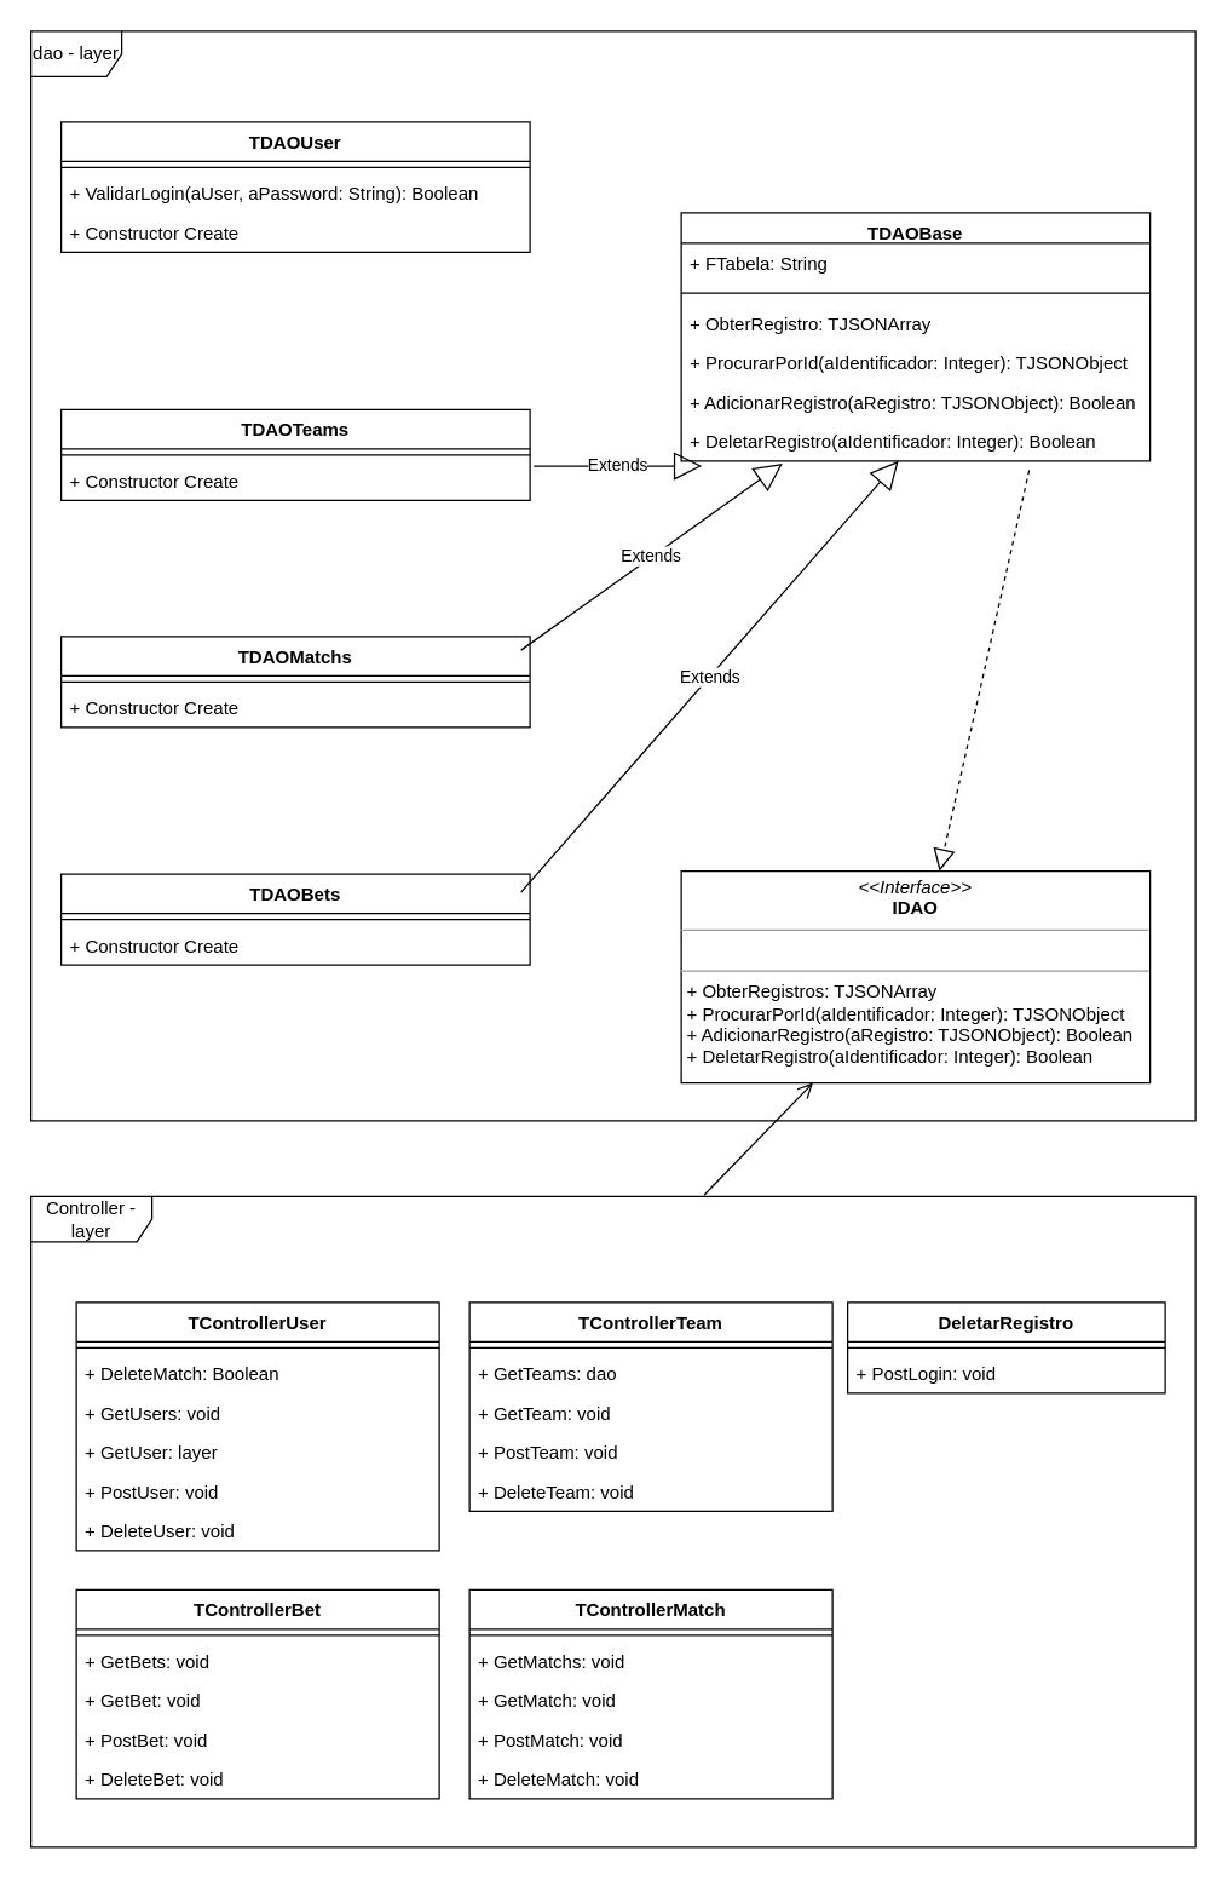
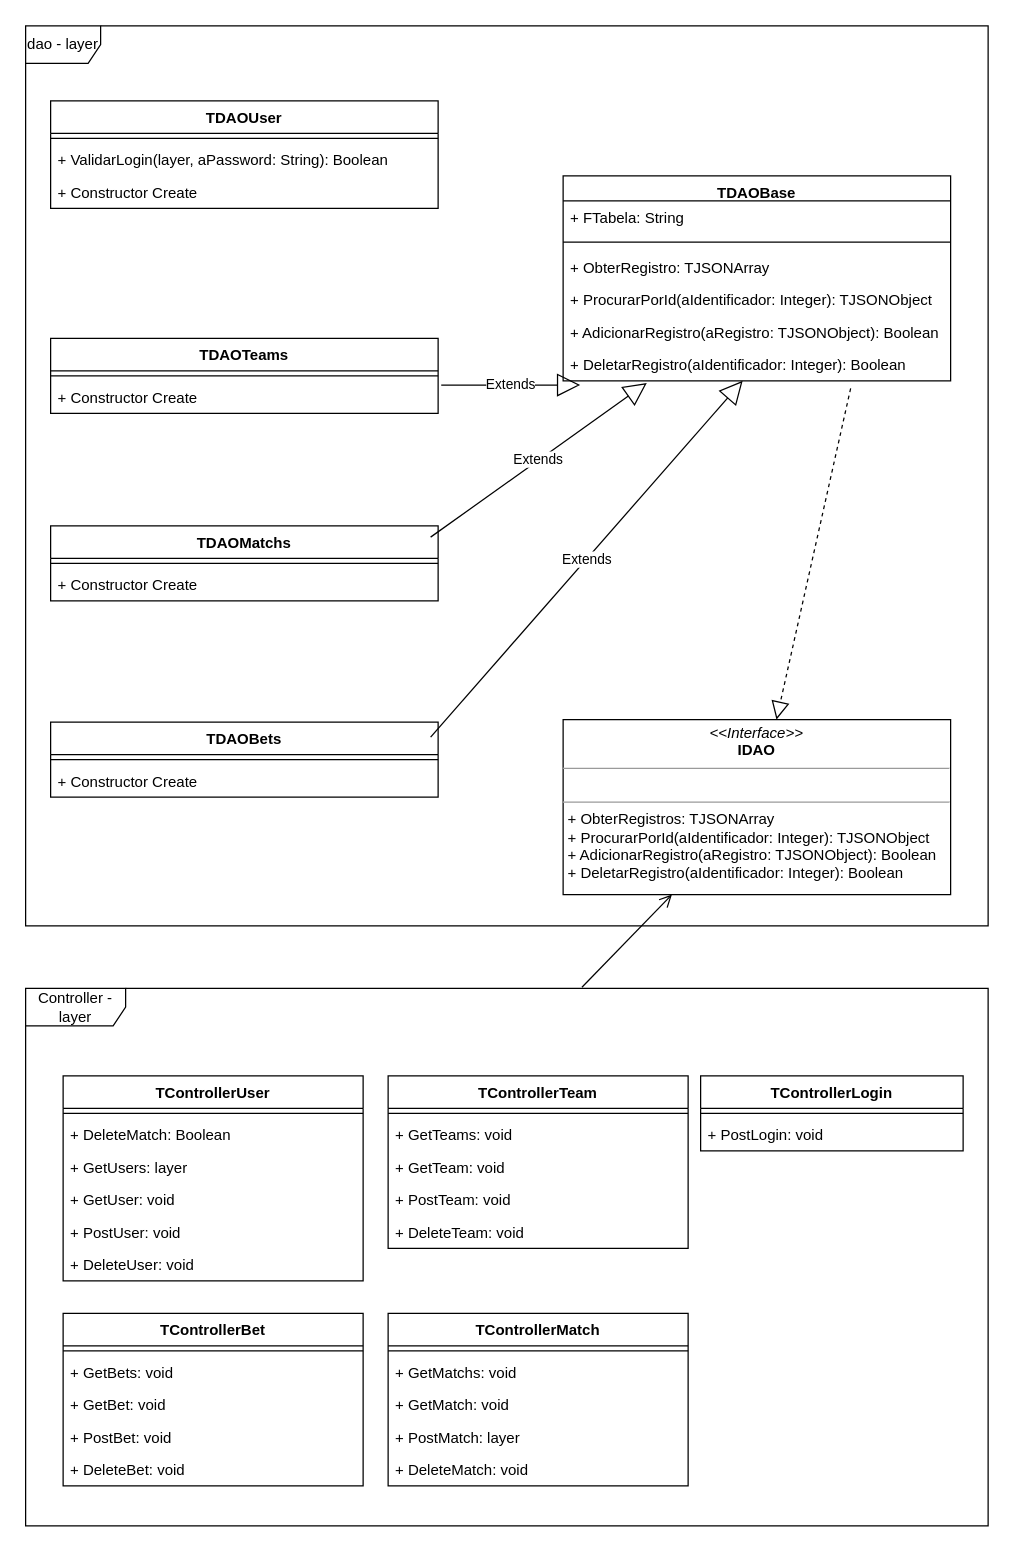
- <mxCell id="5" value="+ ValidarLogin(aUser, aPassword: String): Boolean" style="text;strokeColor=none;fillColor=none;align=left;verticalAlign=top;spacingLeft=4;spacingRight=4;overflow=hidden;rotatable=0;points=[[0,0.5],[1,0.5]];portConstraint=eastwest;" vertex="1" parent="3"><mxGeometry y="34" width="310" height="26" as="geometry" /></mxCell>
+ <mxCell id="5" value="+ ValidarLogin(layer, aPassword: String): Boolean" style="text;strokeColor=none;fillColor=none;align=left;verticalAlign=top;spacingLeft=4;spacingRight=4;overflow=hidden;rotatable=0;points=[[0,0.5],[1,0.5]];portConstraint=eastwest;" vertex="1" parent="3"><mxGeometry y="34" width="310" height="26" as="geometry" /></mxCell>
- <mxCell id="43" value="DeletarRegistro" style="swimlane;fontStyle=1;align=center;verticalAlign=top;childLayout=stackLayout;horizontal=1;startSize=26;horizontalStack=0;resizeParent=1;resizeParentMax=0;resizeLast=0;collapsible=1;marginBottom=0;" vertex="1" parent="1"><mxGeometry x="560" y="860" width="210" height="60" as="geometry" /></mxCell>
+ <mxCell id="43" value="TControllerLogin" style="swimlane;fontStyle=1;align=center;verticalAlign=top;childLayout=stackLayout;horizontal=1;startSize=26;horizontalStack=0;resizeParent=1;resizeParentMax=0;resizeLast=0;collapsible=1;marginBottom=0;" vertex="1" parent="1"><mxGeometry x="560" y="860" width="210" height="60" as="geometry" /></mxCell>
- <mxCell id="27" value="+ GetTeams: dao&#10;" style="text;strokeColor=none;fillColor=none;align=left;verticalAlign=top;spacingLeft=4;spacingRight=4;overflow=hidden;rotatable=0;points=[[0,0.5],[1,0.5]];portConstraint=eastwest;" vertex="1" parent="25"><mxGeometry y="34" width="240" height="26" as="geometry" /></mxCell>
+ <mxCell id="27" value="+ GetTeams: void&#10;" style="text;strokeColor=none;fillColor=none;align=left;verticalAlign=top;spacingLeft=4;spacingRight=4;overflow=hidden;rotatable=0;points=[[0,0.5],[1,0.5]];portConstraint=eastwest;" vertex="1" parent="25"><mxGeometry y="34" width="240" height="26" as="geometry" /></mxCell>
- <mxCell id="21" value="+ GetUsers: void&#10;" style="text;strokeColor=none;fillColor=none;align=left;verticalAlign=top;spacingLeft=4;spacingRight=4;overflow=hidden;rotatable=0;points=[[0,0.5],[1,0.5]];portConstraint=eastwest;" vertex="1" parent="18"><mxGeometry y="60" width="240" height="26" as="geometry" /></mxCell>
+ <mxCell id="21" value="+ GetUsers: layer&#10;" style="text;strokeColor=none;fillColor=none;align=left;verticalAlign=top;spacingLeft=4;spacingRight=4;overflow=hidden;rotatable=0;points=[[0,0.5],[1,0.5]];portConstraint=eastwest;" vertex="1" parent="18"><mxGeometry y="60" width="240" height="26" as="geometry" /></mxCell>
- <mxCell id="22" value="+ GetUser: layer&#10;" style="text;strokeColor=none;fillColor=none;align=left;verticalAlign=top;spacingLeft=4;spacingRight=4;overflow=hidden;rotatable=0;points=[[0,0.5],[1,0.5]];portConstraint=eastwest;" vertex="1" parent="18"><mxGeometry y="86" width="240" height="26" as="geometry" /></mxCell>
+ <mxCell id="22" value="+ GetUser: void&#10;" style="text;strokeColor=none;fillColor=none;align=left;verticalAlign=top;spacingLeft=4;spacingRight=4;overflow=hidden;rotatable=0;points=[[0,0.5],[1,0.5]];portConstraint=eastwest;" vertex="1" parent="18"><mxGeometry y="86" width="240" height="26" as="geometry" /></mxCell>
- <mxCell id="41" value="+ PostMatch: void" style="text;strokeColor=none;fillColor=none;align=left;verticalAlign=top;spacingLeft=4;spacingRight=4;overflow=hidden;rotatable=0;points=[[0,0.5],[1,0.5]];portConstraint=eastwest;" vertex="1" parent="37"><mxGeometry y="86" width="240" height="26" as="geometry" /></mxCell>
+ <mxCell id="41" value="+ PostMatch: layer" style="text;strokeColor=none;fillColor=none;align=left;verticalAlign=top;spacingLeft=4;spacingRight=4;overflow=hidden;rotatable=0;points=[[0,0.5],[1,0.5]];portConstraint=eastwest;" vertex="1" parent="37"><mxGeometry y="86" width="240" height="26" as="geometry" /></mxCell>
